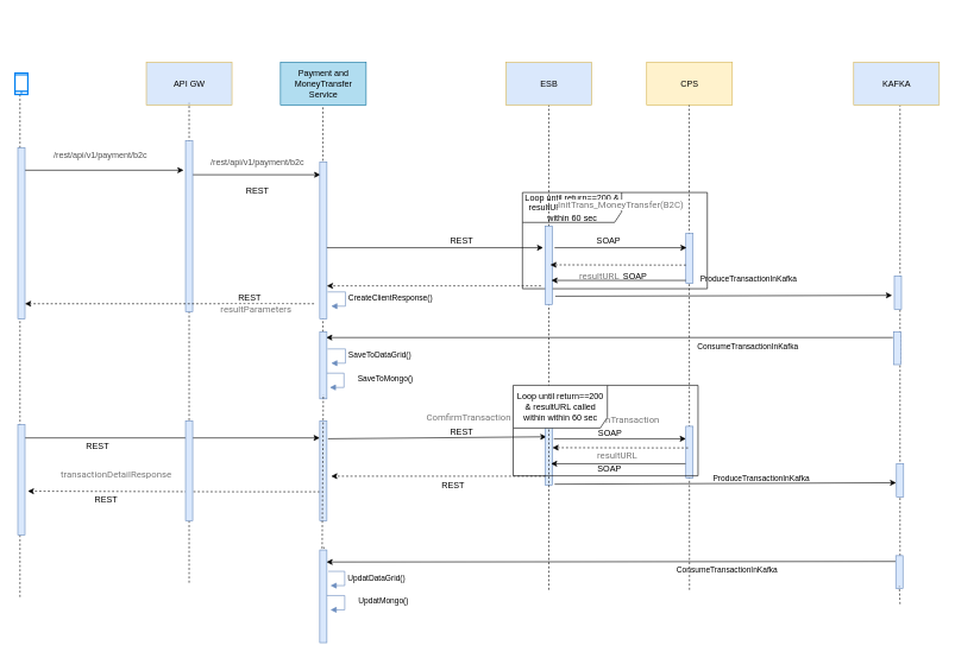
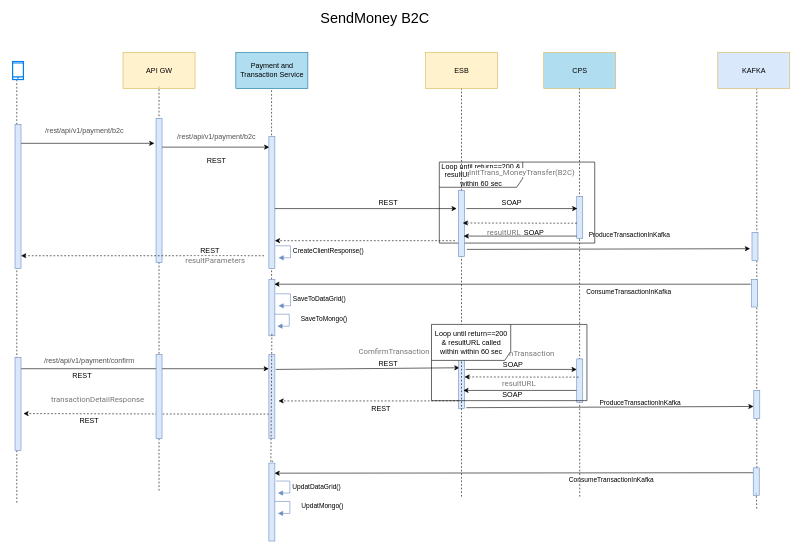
+ <mxCell id="4" value="&lt;font style=&quot;font-size: 24px&quot;&gt;SendMoney B2C&lt;/font&gt;" style="text;html=1;align=center;verticalAlign=middle;resizable=0;points=[];autosize=1;" parent="1" vertex="1"><mxGeometry x="523.5" y="20" width="200" height="20" as="geometry" /></mxCell>
- <mxCell id="5" value="API GW" style="rounded=0;whiteSpace=wrap;html=1;fillColor=#dae8fc;strokeColor=#d6b656;" parent="1" vertex="1"><mxGeometry x="204.5" y="87" width="120" height="60" as="geometry" /></mxCell>
+ <mxCell id="5" value="API GW" style="rounded=0;whiteSpace=wrap;html=1;fillColor=#fff2cc;strokeColor=#d6b656;" parent="1" vertex="1"><mxGeometry x="204.5" y="87" width="120" height="60" as="geometry" /></mxCell>
- <mxCell id="6" value="Payment and MoneyTransfer Service" style="rounded=0;whiteSpace=wrap;html=1;fillColor=#b1ddf0;strokeColor=#10739e;" parent="1" vertex="1"><mxGeometry x="392.5" y="87" width="120" height="60" as="geometry" /></mxCell>
+ <mxCell id="6" value="Payment and Transaction Service" style="rounded=0;whiteSpace=wrap;html=1;fillColor=#b1ddf0;strokeColor=#10739e;" parent="1" vertex="1"><mxGeometry x="392.5" y="87" width="120" height="60" as="geometry" /></mxCell>
- <mxCell id="32" value="ESB" style="rounded=0;whiteSpace=wrap;html=1;fillColor=#dae8fc;strokeColor=#d6b656;" parent="1" vertex="1"><mxGeometry x="708.5" y="87" width="120" height="60" as="geometry" /></mxCell>
+ <mxCell id="32" value="ESB" style="rounded=0;whiteSpace=wrap;html=1;fillColor=#fff2cc;strokeColor=#d6b656;" parent="1" vertex="1"><mxGeometry x="708.5" y="87" width="120" height="60" as="geometry" /></mxCell>
- <mxCell id="7" value="CPS" style="rounded=0;whiteSpace=wrap;html=1;fillColor=#fff2cc;strokeColor=#d6b656;" parent="1" vertex="1"><mxGeometry x="905.5" y="87" width="120" height="60" as="geometry" /></mxCell>
+ <mxCell id="7" value="CPS" style="rounded=0;whiteSpace=wrap;html=1;fillColor=#b1ddf0;strokeColor=#d6b656;" parent="1" vertex="1"><mxGeometry x="905.5" y="87" width="120" height="60" as="geometry" /></mxCell>
+ <mxCell id="25" value="&lt;span style=&quot;color: rgb(80 , 80 , 80) ; font-family: &amp;#34;opensans&amp;#34; , &amp;#34;helvetica&amp;#34; , &amp;#34;arial&amp;#34; , sans-serif ; text-align: left ; background-color: rgb(255 , 255 , 255)&quot;&gt;/rest/api/v1/payment/confirm&lt;/span&gt;" style="text;html=1;align=center;verticalAlign=middle;resizable=0;points=[];autosize=1;" parent="1" vertex="1"><mxGeometry x="62.5" y="590" width="170" height="20" as="geometry" /></mxCell>
